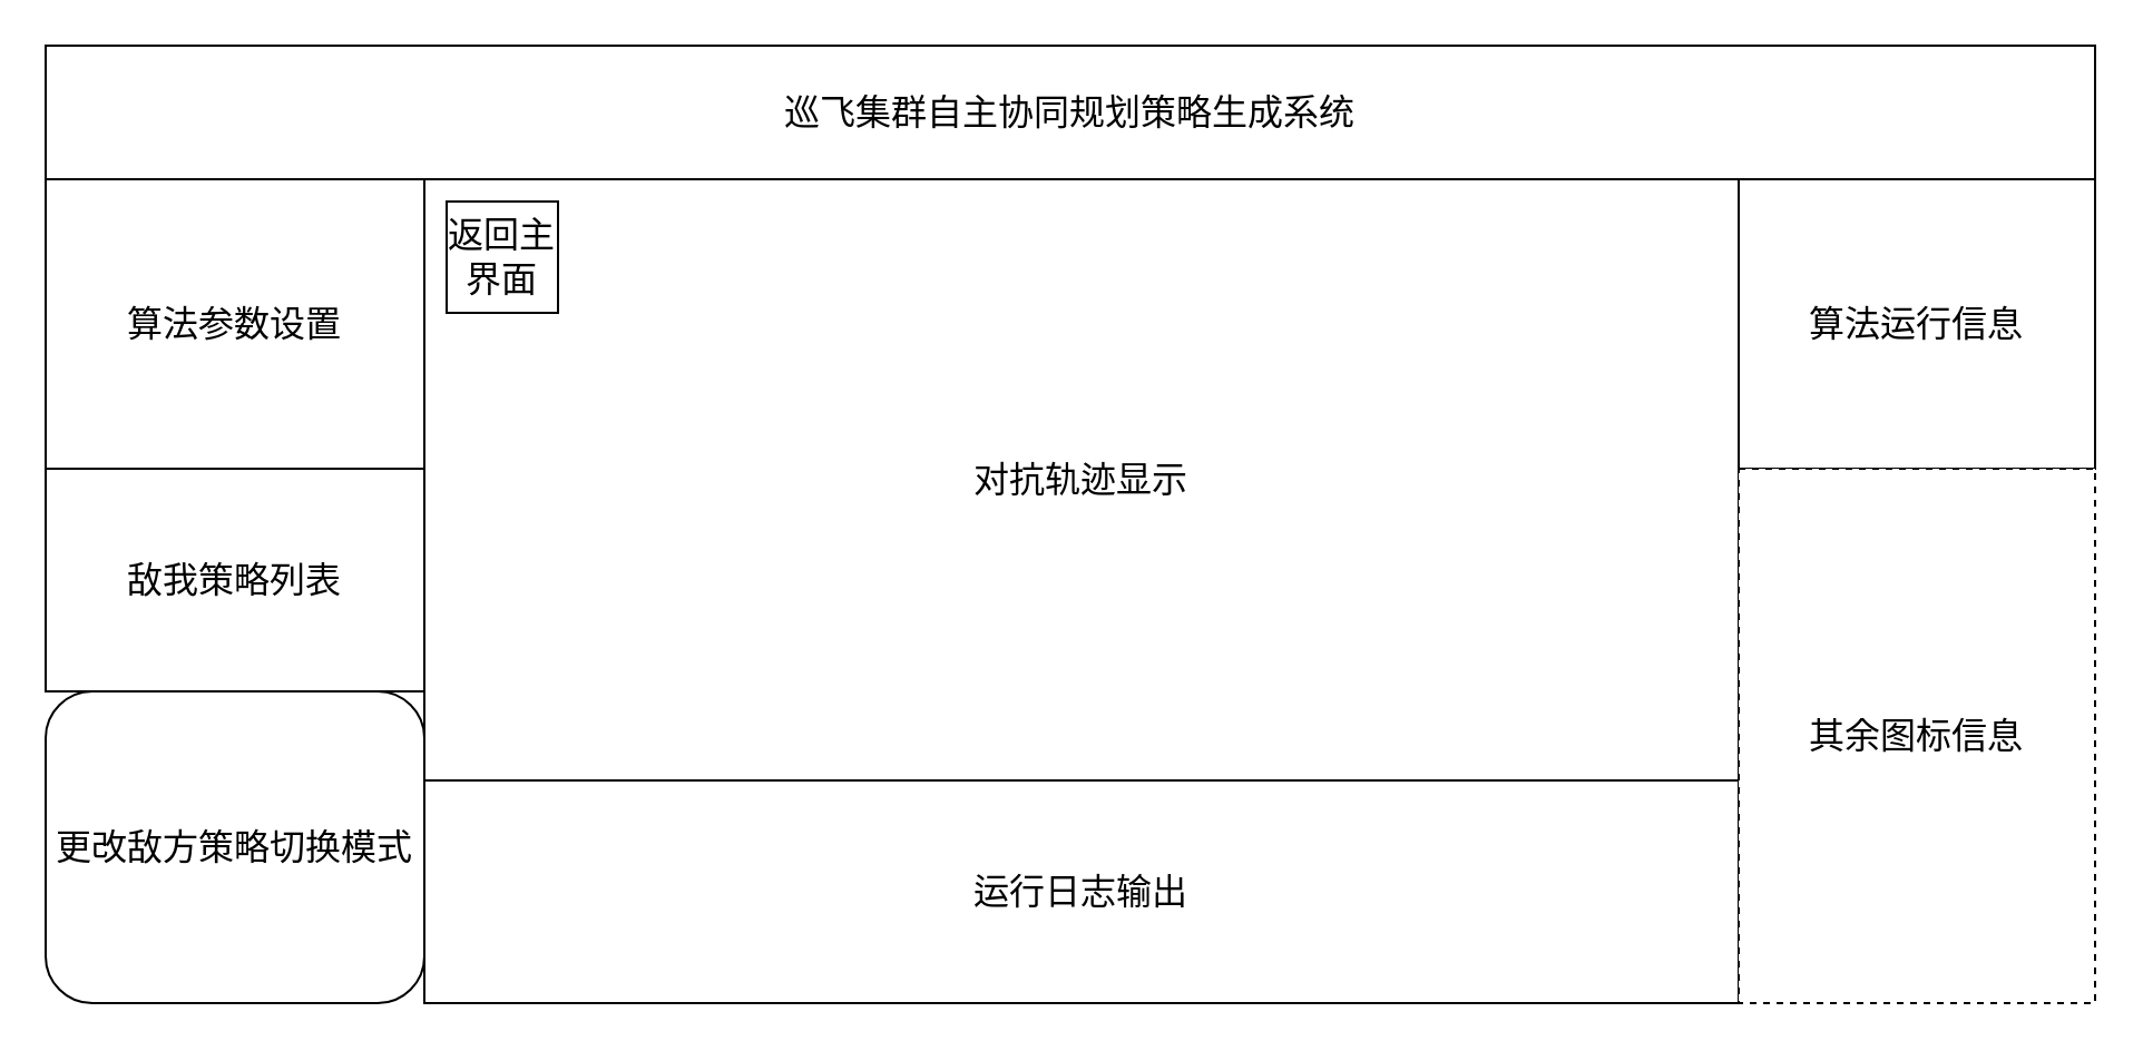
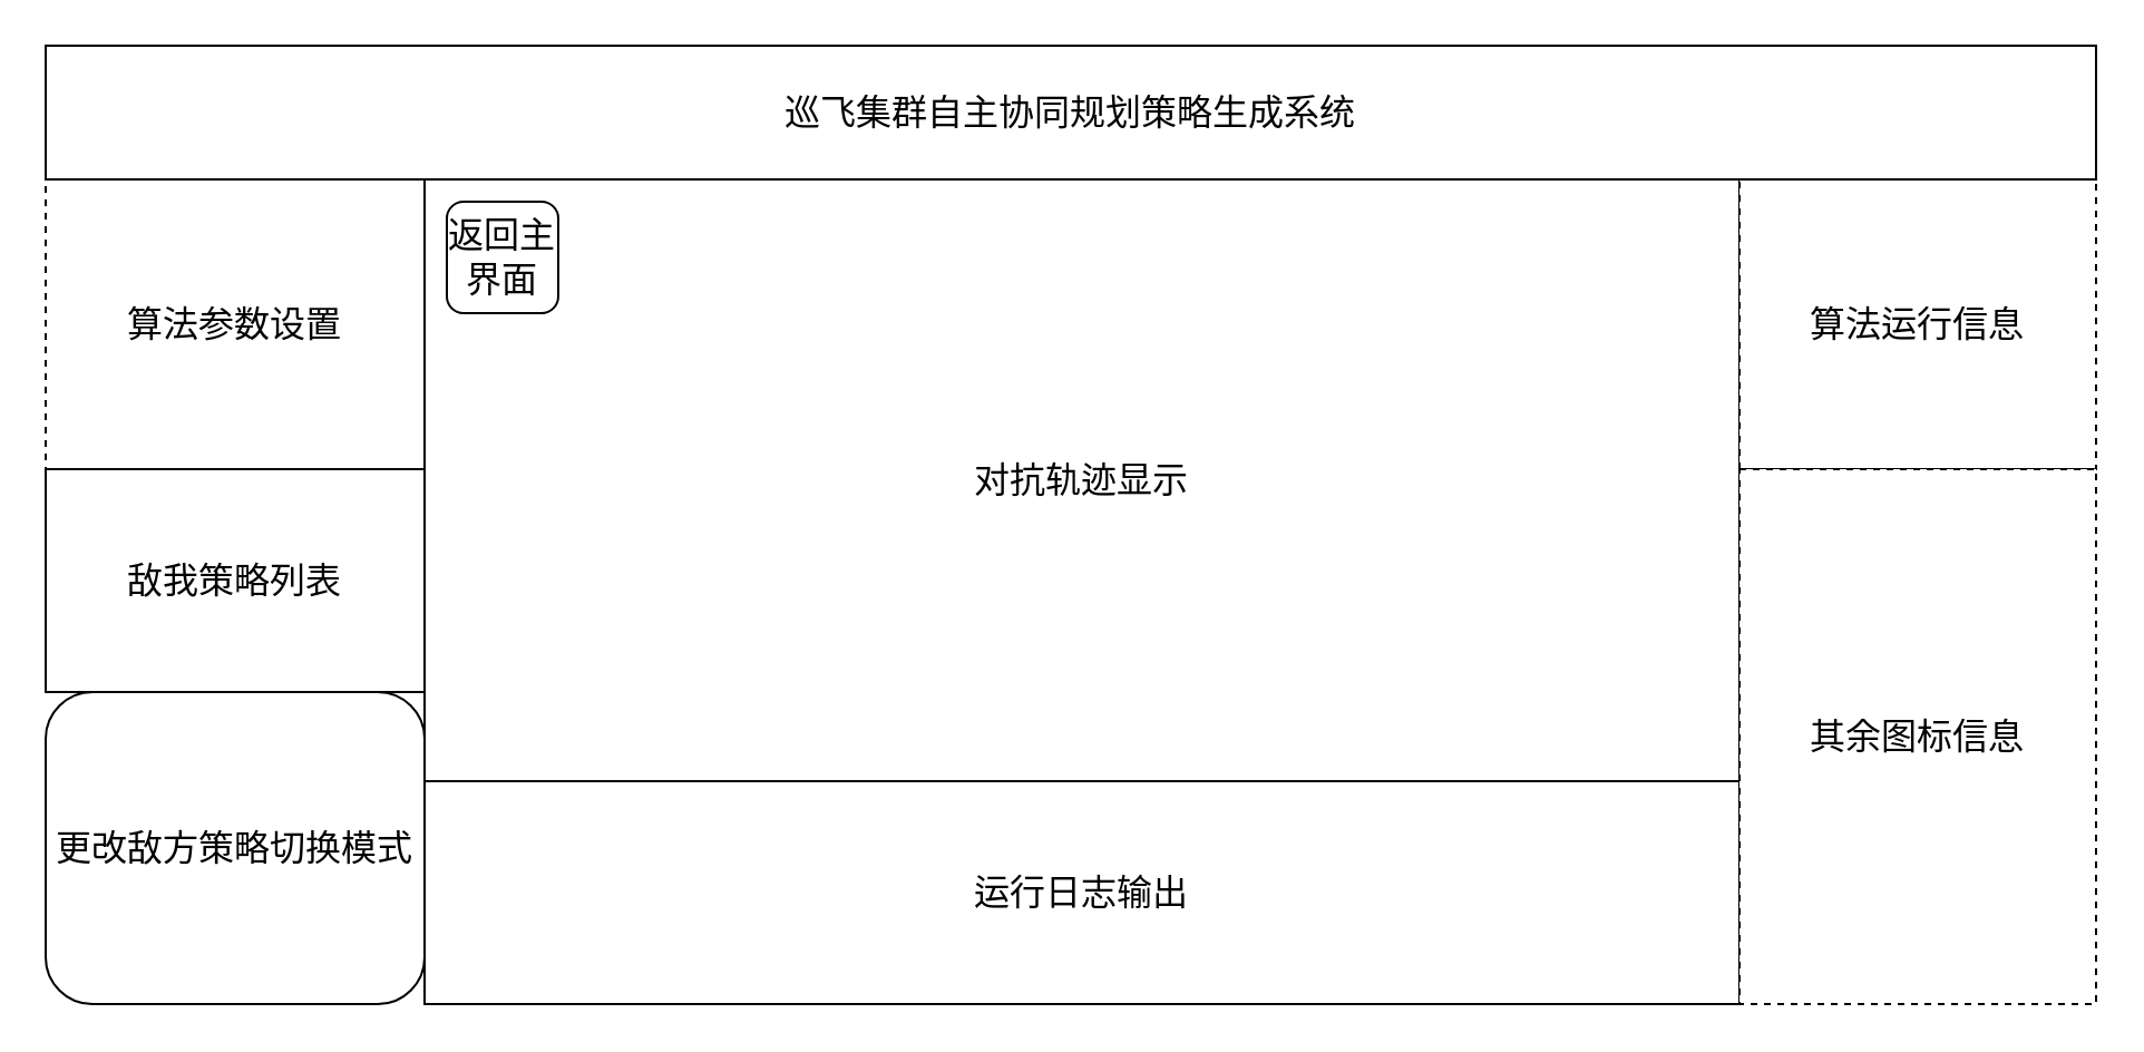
- <mxCell id="9" value="返回主界面" style="rounded=0;whiteSpace=wrap;html=1;fontSize=16;" parent="1" vertex="1"><mxGeometry x="200" y="90" width="50" height="50" as="geometry" /></mxCell>
+ <mxCell id="9" value="返回主界面" style="whiteSpace=wrap;html=1;fontSize=16;rounded=1;" parent="1" vertex="1"><mxGeometry x="200" y="90" width="50" height="50" as="geometry" /></mxCell>
- <mxCell id="2" value="算法参数设置" style="rounded=0;whiteSpace=wrap;html=1;fontSize=16;" parent="1" vertex="1"><mxGeometry x="20" y="80" width="170" height="130" as="geometry" /></mxCell>
+ <mxCell id="2" value="算法参数设置" style="rounded=0;whiteSpace=wrap;html=1;fontSize=16;dashed=1;" parent="1" vertex="1"><mxGeometry x="20" y="80" width="170" height="130" as="geometry" /></mxCell>
- <mxCell id="6" value="算法运行信息" style="rounded=0;whiteSpace=wrap;html=1;fontSize=16;" parent="1" vertex="1"><mxGeometry x="780" y="80" width="160" height="130" as="geometry" /></mxCell>
+ <mxCell id="6" value="算法运行信息" style="rounded=0;whiteSpace=wrap;html=1;fontSize=16;dashed=1;" parent="1" vertex="1"><mxGeometry x="780" y="80" width="160" height="130" as="geometry" /></mxCell>
